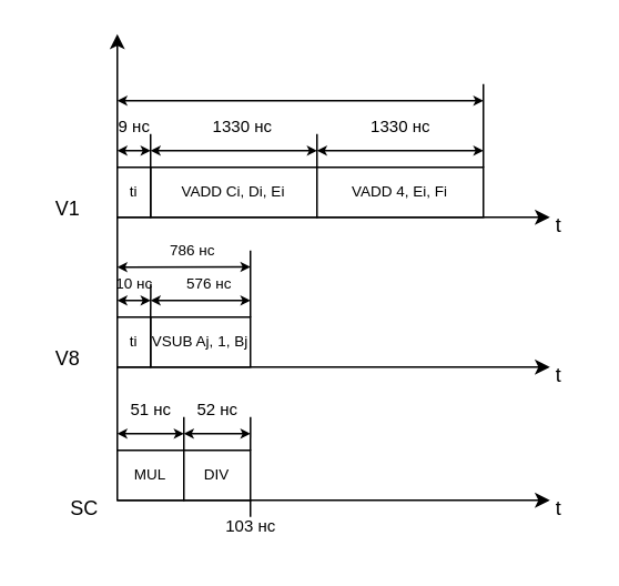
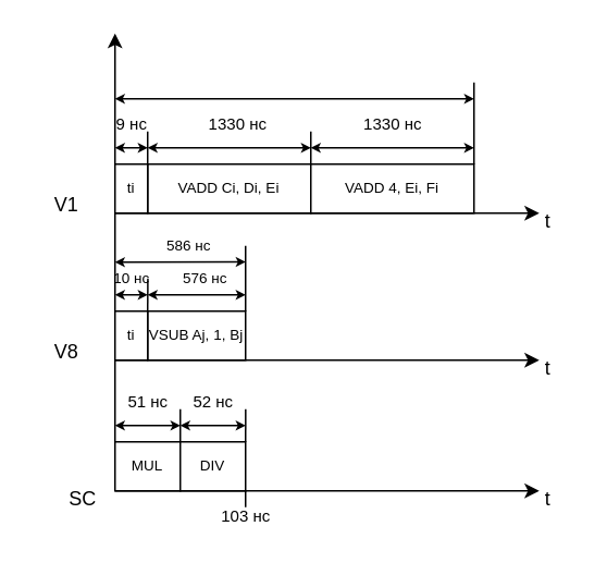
- <mxCell id="44" value="786 нс" style="text;html=1;align=center;verticalAlign=middle;resizable=0;points=[];autosize=1;strokeColor=none;fillColor=none;fontSize=9;spacing=0;" vertex="1" parent="1"><mxGeometry x="90" y="140" width="50" height="20" as="geometry" /></mxCell>
+ <mxCell id="44" value="586 нс" style="text;html=1;align=center;verticalAlign=middle;resizable=0;points=[];autosize=1;strokeColor=none;fillColor=none;fontSize=9;spacing=0;" vertex="1" parent="1"><mxGeometry x="90" y="140" width="50" height="20" as="geometry" /></mxCell>
